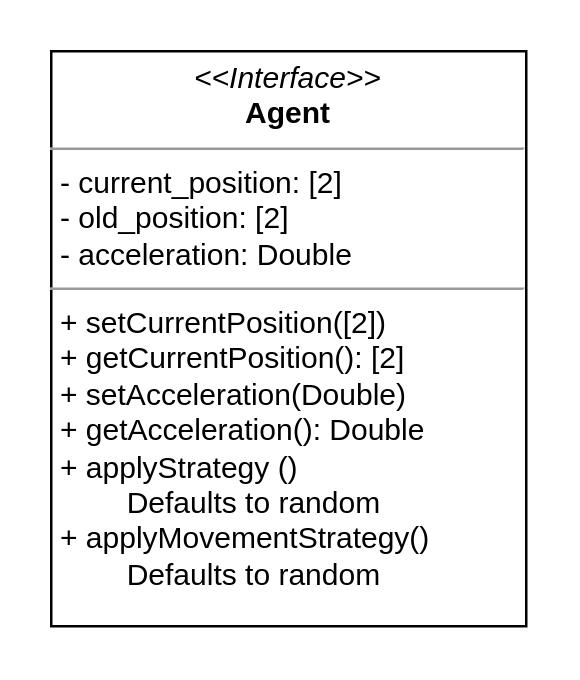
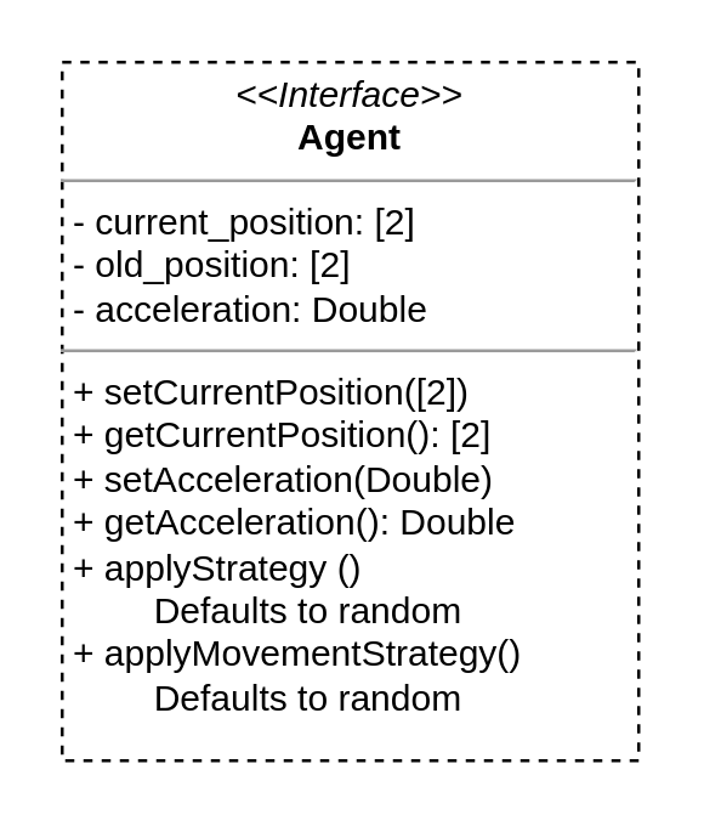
- <mxCell id="2" value="&lt;p style=&quot;margin:0px;margin-top:4px;text-align:center;&quot;&gt;&lt;i&gt;&amp;lt;&amp;lt;Interface&amp;gt;&amp;gt;&lt;/i&gt;&lt;br&gt;&lt;b&gt;Agent&lt;/b&gt;&lt;br&gt;&lt;/p&gt;&lt;hr size=&quot;1&quot;&gt;&lt;p style=&quot;margin:0px;margin-left:4px;&quot;&gt;- current_position: [2]&lt;br&gt;- old_position: [2]&lt;/p&gt;&lt;p style=&quot;margin:0px;margin-left:4px;&quot;&gt;- acceleration: Double&lt;br&gt;&lt;/p&gt;&lt;hr size=&quot;1&quot;&gt;&lt;p style=&quot;margin:0px;margin-left:4px;&quot;&gt;+ setCurrentPosition([2])&lt;br&gt;+ getCurrentPosition(): [2]&lt;/p&gt;&lt;p style=&quot;margin:0px;margin-left:4px;&quot;&gt;+ setAcceleration(Double)&lt;br&gt;+ getAcceleration(): Double&lt;/p&gt;&lt;p style=&quot;margin:0px;margin-left:4px;&quot;&gt;+ applyStrategy ()&lt;/p&gt;&lt;p style=&quot;margin:0px;margin-left:4px;&quot;&gt;&lt;span style=&quot;white-space: pre;&quot;&gt;&#09;&lt;/span&gt;Defaults to random&lt;br&gt;&lt;/p&gt;&lt;p style=&quot;margin:0px;margin-left:4px;&quot;&gt;+ applyMovementStrategy()&lt;/p&gt;&lt;p style=&quot;margin:0px;margin-left:4px;&quot;&gt;&lt;span style=&quot;white-space: pre;&quot;&gt;&#09;&lt;/span&gt;Defaults to random&lt;br&gt;&lt;/p&gt;" style="verticalAlign=top;align=left;overflow=fill;fontSize=12;fontFamily=Helvetica;html=1;whiteSpace=wrap;" vertex="1" parent="1"><mxGeometry x="20" y="20" width="190" height="230" as="geometry" /></mxCell>
+ <mxCell id="2" value="&lt;p style=&quot;margin:0px;margin-top:4px;text-align:center;&quot;&gt;&lt;i&gt;&amp;lt;&amp;lt;Interface&amp;gt;&amp;gt;&lt;/i&gt;&lt;br&gt;&lt;b&gt;Agent&lt;/b&gt;&lt;br&gt;&lt;/p&gt;&lt;hr size=&quot;1&quot;&gt;&lt;p style=&quot;margin:0px;margin-left:4px;&quot;&gt;- current_position: [2]&lt;br&gt;- old_position: [2]&lt;/p&gt;&lt;p style=&quot;margin:0px;margin-left:4px;&quot;&gt;- acceleration: Double&lt;br&gt;&lt;/p&gt;&lt;hr size=&quot;1&quot;&gt;&lt;p style=&quot;margin:0px;margin-left:4px;&quot;&gt;+ setCurrentPosition([2])&lt;br&gt;+ getCurrentPosition(): [2]&lt;/p&gt;&lt;p style=&quot;margin:0px;margin-left:4px;&quot;&gt;+ setAcceleration(Double)&lt;br&gt;+ getAcceleration(): Double&lt;/p&gt;&lt;p style=&quot;margin:0px;margin-left:4px;&quot;&gt;+ applyStrategy ()&lt;/p&gt;&lt;p style=&quot;margin:0px;margin-left:4px;&quot;&gt;&lt;span style=&quot;white-space: pre;&quot;&gt;&#09;&lt;/span&gt;Defaults to random&lt;br&gt;&lt;/p&gt;&lt;p style=&quot;margin:0px;margin-left:4px;&quot;&gt;+ applyMovementStrategy()&lt;/p&gt;&lt;p style=&quot;margin:0px;margin-left:4px;&quot;&gt;&lt;span style=&quot;white-space: pre;&quot;&gt;&#09;&lt;/span&gt;Defaults to random&lt;br&gt;&lt;/p&gt;" style="verticalAlign=top;align=left;overflow=fill;fontSize=12;fontFamily=Helvetica;html=1;whiteSpace=wrap;dashed=1;" vertex="1" parent="1"><mxGeometry x="20" y="20" width="190" height="230" as="geometry" /></mxCell>
